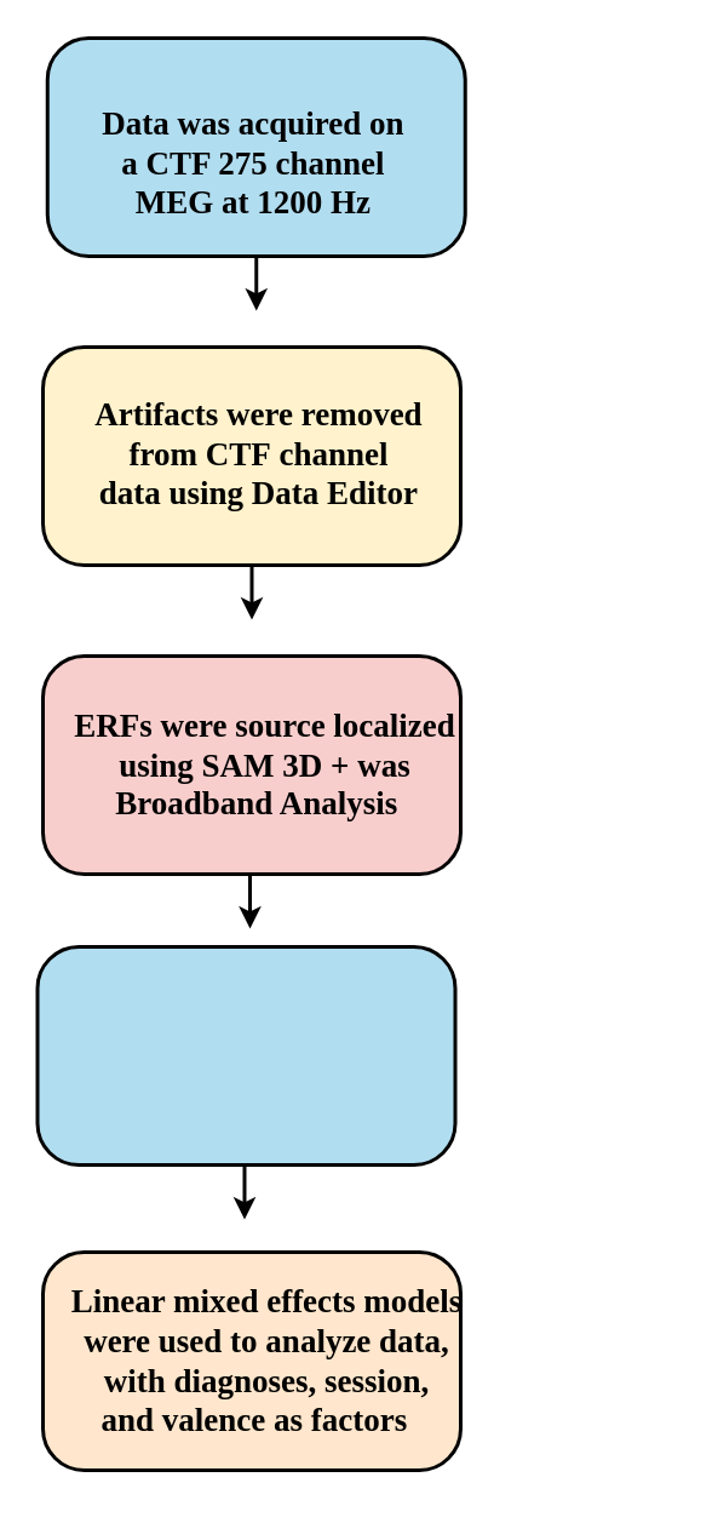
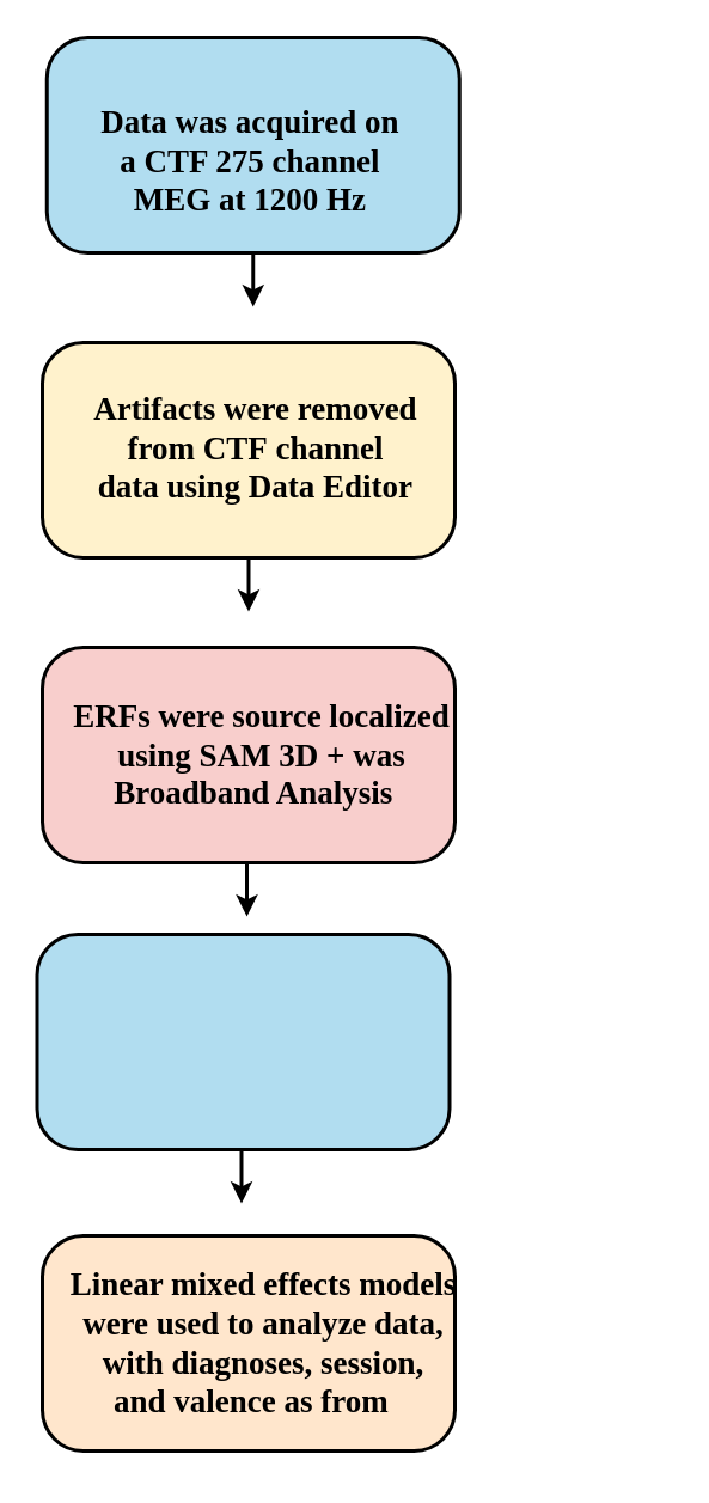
- <mxCell id="5" value="&lt;span style=&quot;font-size: 17px&quot;&gt;&lt;font face=&quot;calibri&quot; style=&quot;font-size: 18px&quot;&gt;&lt;b&gt;Linear mixed effects models &lt;br&gt;were used to analyze data, &lt;br&gt;with diagnoses, session, &lt;br&gt;and valence as factors&amp;nbsp;&lt;/b&gt; &amp;nbsp;&lt;/font&gt;&lt;/span&gt;" style="text;html=1;resizable=0;autosize=1;align=center;verticalAlign=middle;points=[];fillColor=none;strokeColor=none;rounded=0;fontFamily=Maple;" parent="3" vertex="1"><mxGeometry x="7.5" y="25" width="230" height="70" as="geometry" /></mxCell>
+ <mxCell id="5" value="&lt;span style=&quot;font-size: 17px&quot;&gt;&lt;font face=&quot;calibri&quot; style=&quot;font-size: 18px&quot;&gt;&lt;b&gt;Linear mixed effects models &lt;br&gt;were used to analyze data, &lt;br&gt;with diagnoses, session, &lt;br&gt;and valence as from&amp;nbsp;&lt;/b&gt; &amp;nbsp;&lt;/font&gt;&lt;/span&gt;" style="text;html=1;resizable=0;autosize=1;align=center;verticalAlign=middle;points=[];fillColor=none;strokeColor=none;rounded=0;fontFamily=Maple;" parent="3" vertex="1"><mxGeometry x="7.5" y="25" width="230" height="70" as="geometry" /></mxCell>
